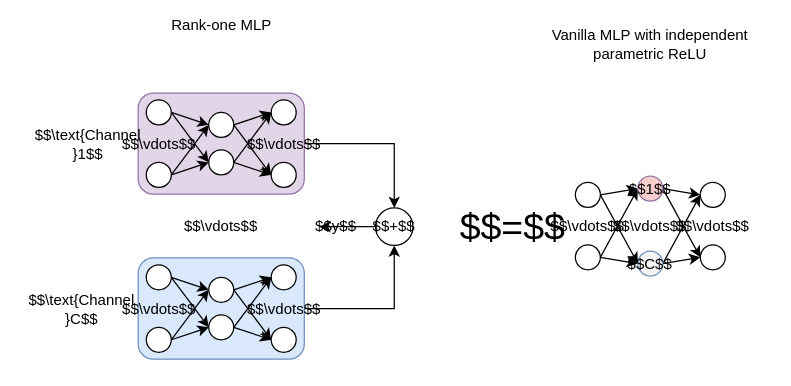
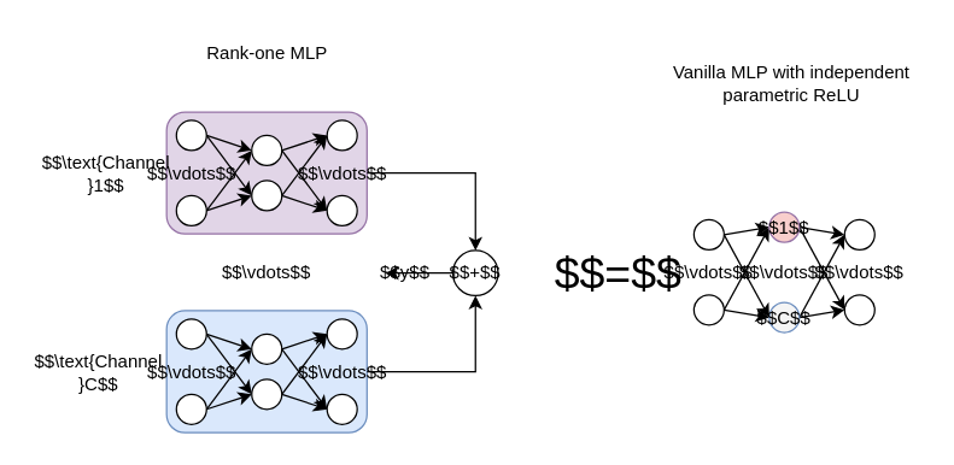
- <mxCell id="65" value="Rank-one MLP" style="text;html=1;align=center;verticalAlign=middle;whiteSpace=wrap;rounded=0;" vertex="1" parent="1"><mxGeometry x="127.75" y="5" width="97.5" height="30" as="geometry" /></mxCell>
+ <mxCell id="65" value="Rank-one MLP" style="text;html=1;align=center;verticalAlign=middle;whiteSpace=wrap;rounded=0;" vertex="1" parent="1"><mxGeometry x="127.75" y="20" width="97.5" height="30" as="geometry" /></mxCell>
- <mxCell id="66" value="Vanilla MLP with independent parametric ReLU" style="text;html=1;align=center;verticalAlign=middle;whiteSpace=wrap;rounded=0;" vertex="1" parent="1"><mxGeometry x="429.13" y="20" width="181.75" height="30" as="geometry" /></mxCell>
+ <mxCell id="66" value="Vanilla MLP with independent parametric ReLU" style="text;html=1;align=center;verticalAlign=middle;whiteSpace=wrap;rounded=0;" vertex="1" parent="1"><mxGeometry x="434.13" y="40" width="181.75" height="30" as="geometry" /></mxCell>
